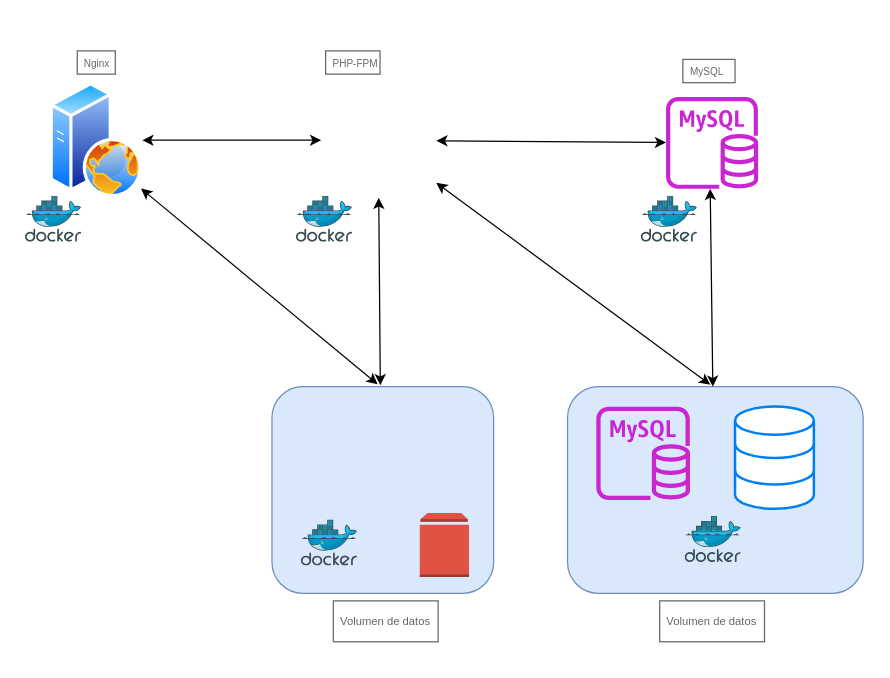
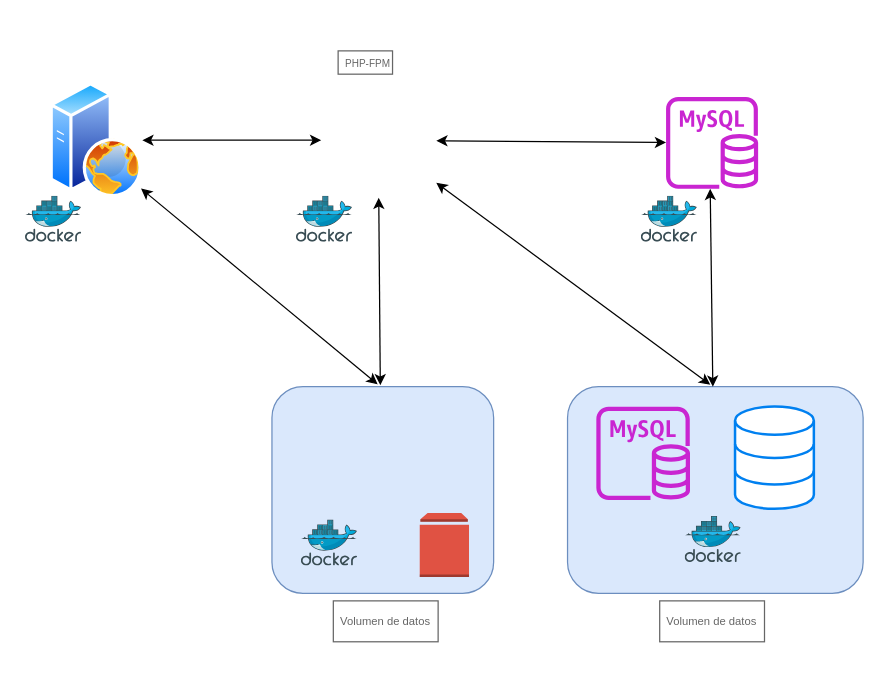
- <mxCell id="24" value="&lt;div align=&quot;center&quot;&gt;&lt;font style=&quot;font-size: 8px;&quot;&gt;Nginx&lt;/font&gt;&lt;/div&gt;" style="strokeWidth=1;shadow=0;dashed=0;align=center;html=1;shape=mxgraph.mockup.text.textBox;fontColor=#666666;align=left;fontSize=17;spacingLeft=4;spacingTop=-3;whiteSpace=wrap;strokeColor=#666666;mainText=" vertex="1" parent="2"><mxGeometry x="41.31" y="20" width="30.44" height="18.64" as="geometry" /></mxCell>
- <mxCell id="25" value="&lt;font style=&quot;font-size: 8px;&quot;&gt;PHP-FPM&lt;/font&gt;" style="strokeWidth=1;shadow=0;dashed=0;align=center;html=1;shape=mxgraph.mockup.text.textBox;fontColor=#666666;align=left;fontSize=17;spacingLeft=4;spacingTop=-3;whiteSpace=wrap;strokeColor=#666666;mainText=" vertex="1" parent="2"><mxGeometry x="240" y="20" width="43.53" height="18.64" as="geometry" /></mxCell>
+ <mxCell id="25" value="&lt;font style=&quot;font-size: 8px;&quot;&gt;PHP-FPM&lt;/font&gt;" style="strokeWidth=1;shadow=0;dashed=0;align=center;html=1;shape=mxgraph.mockup.text.textBox;fontColor=#666666;align=left;fontSize=17;spacingLeft=4;spacingTop=-3;whiteSpace=wrap;strokeColor=#666666;mainText=" vertex="1" parent="2"><mxGeometry x="250" y="20" width="43.53" height="18.64" as="geometry" /></mxCell>
- <mxCell id="26" value="&lt;font style=&quot;font-size: 8px;&quot;&gt;MySQL&lt;/font&gt;" style="strokeWidth=1;shadow=0;dashed=0;align=center;html=1;shape=mxgraph.mockup.text.textBox;fontColor=#666666;align=left;fontSize=17;spacingLeft=4;spacingTop=-3;whiteSpace=wrap;strokeColor=#666666;mainText=" vertex="1" parent="2"><mxGeometry x="525.79" y="26.81" width="41.74" height="18.64" as="geometry" /></mxCell>
